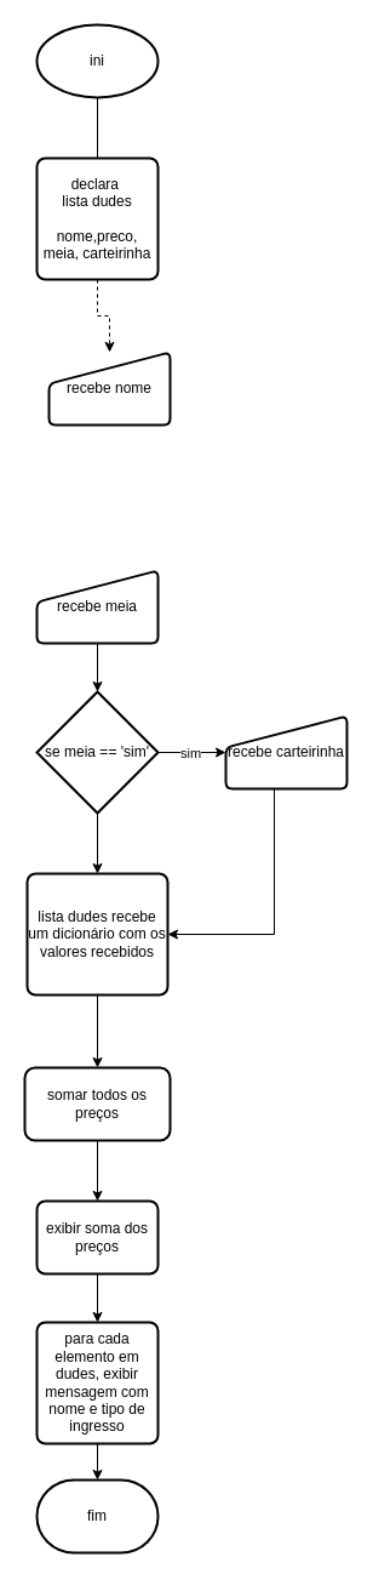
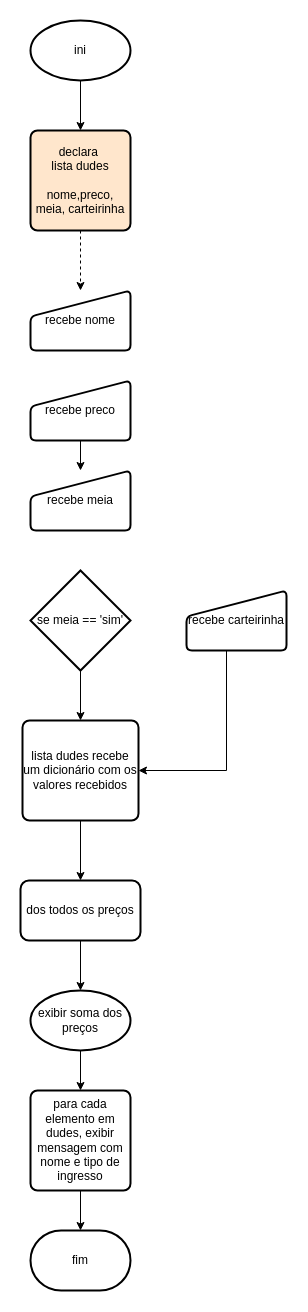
- <mxCell id="2" style="edgeStyle=orthogonalEdgeStyle;rounded=0;orthogonalLoop=1;jettySize=auto;html=1;endArrow=none;" edge="1" parent="1" source="3" target="5"><mxGeometry relative="1" as="geometry" /></mxCell>
+ <mxCell id="2" style="edgeStyle=orthogonalEdgeStyle;rounded=0;orthogonalLoop=1;jettySize=auto;html=1;" edge="1" parent="1" source="3" target="5"><mxGeometry relative="1" as="geometry" /></mxCell>
- <mxCell id="5" value="declara&amp;nbsp;&lt;br&gt;lista dudes&lt;div&gt;&lt;br&gt;nome,preco, meia, carteirinha&lt;/div&gt;" style="rounded=1;whiteSpace=wrap;html=1;absoluteArcSize=1;arcSize=14;strokeWidth=2;" vertex="1" parent="1"><mxGeometry x="30" y="130" width="100" height="100" as="geometry" /></mxCell>
+ <mxCell id="5" value="declara&amp;nbsp;&lt;br&gt;lista dudes&lt;div&gt;&lt;br&gt;nome,preco, meia, carteirinha&lt;/div&gt;" style="rounded=1;whiteSpace=wrap;html=1;absoluteArcSize=1;arcSize=14;strokeWidth=2;fillColor=#ffe6cc;" vertex="1" parent="1"><mxGeometry x="30" y="130" width="100" height="100" as="geometry" /></mxCell>
- <mxCell id="6" value="recebe nome" style="html=1;strokeWidth=2;shape=manualInput;whiteSpace=wrap;rounded=1;size=26;arcSize=11;" vertex="1" parent="1"><mxGeometry x="40" y="290" width="100" height="60" as="geometry" /></mxCell>
+ <mxCell id="6" value="recebe nome" style="html=1;strokeWidth=2;shape=manualInput;whiteSpace=wrap;rounded=1;size=26;arcSize=11;" vertex="1" parent="1"><mxGeometry x="30" y="290" width="100" height="60" as="geometry" /></mxCell>
+ <mxCell id="8" value="recebe preco" style="html=1;strokeWidth=2;shape=manualInput;whiteSpace=wrap;rounded=1;size=26;arcSize=11;" vertex="1" parent="1"><mxGeometry x="30" y="380" width="100" height="60" as="geometry" /></mxCell>
+ <mxCell id="7" value="" style="edgeStyle=orthogonalEdgeStyle;rounded=0;orthogonalLoop=1;jettySize=auto;html=1;" edge="1" parent="1" source="8" target="10"><mxGeometry relative="1" as="geometry" /></mxCell>
- <mxCell id="9" style="edgeStyle=orthogonalEdgeStyle;rounded=0;orthogonalLoop=1;jettySize=auto;html=1;" edge="1" parent="1" source="10" target="14"><mxGeometry relative="1" as="geometry" /></mxCell>
- <mxCell id="11" style="edgeStyle=orthogonalEdgeStyle;rounded=0;orthogonalLoop=1;jettySize=auto;html=1;" edge="1" parent="1" source="14" target="16"><mxGeometry relative="1" as="geometry" /></mxCell>
- <mxCell id="12" value="sim" style="edgeLabel;html=1;align=center;verticalAlign=middle;resizable=0;points=[];" connectable="0" vertex="1" parent="11"><mxGeometry x="0.24" y="1" relative="1" as="geometry"><mxPoint x="-9" y="1" as="offset" /></mxGeometry></mxCell>
- <mxCell id="20" value="somar todos os preços" style="whiteSpace=wrap;html=1;rounded=1;arcSize=14;strokeWidth=2;" vertex="1" parent="1"><mxGeometry x="20" y="880" width="120" height="60" as="geometry" /></mxCell>
+ <mxCell id="20" value="dos todos os preços" style="whiteSpace=wrap;html=1;rounded=1;arcSize=14;strokeWidth=2;" vertex="1" parent="1"><mxGeometry x="20" y="880" width="120" height="60" as="geometry" /></mxCell>
- <mxCell id="22" value="exibir soma dos preços" style="rounded=1;whiteSpace=wrap;html=1;absoluteArcSize=1;arcSize=14;strokeWidth=2;" vertex="1" parent="1"><mxGeometry x="30" y="990" width="100" height="60" as="geometry" /></mxCell>
+ <mxCell id="22" value="exibir soma dos preços" style="ellipse;whiteSpace=wrap;html=1;absoluteArcSize=1;arcSize=14;strokeWidth=2;" vertex="1" parent="1"><mxGeometry x="30" y="990" width="100" height="60" as="geometry" /></mxCell>
- <mxCell id="25" value="fim" style="strokeWidth=2;html=1;shape=mxgraph.flowchart.terminator;whiteSpace=wrap;" vertex="1" parent="1"><mxGeometry x="30" y="1220" width="100" height="60" as="geometry" /></mxCell>
+ <mxCell id="25" value="fim" style="strokeWidth=2;html=1;shape=mxgraph.flowchart.terminator;whiteSpace=wrap;" vertex="1" parent="1"><mxGeometry x="30" y="1230" width="100" height="60" as="geometry" /></mxCell>
